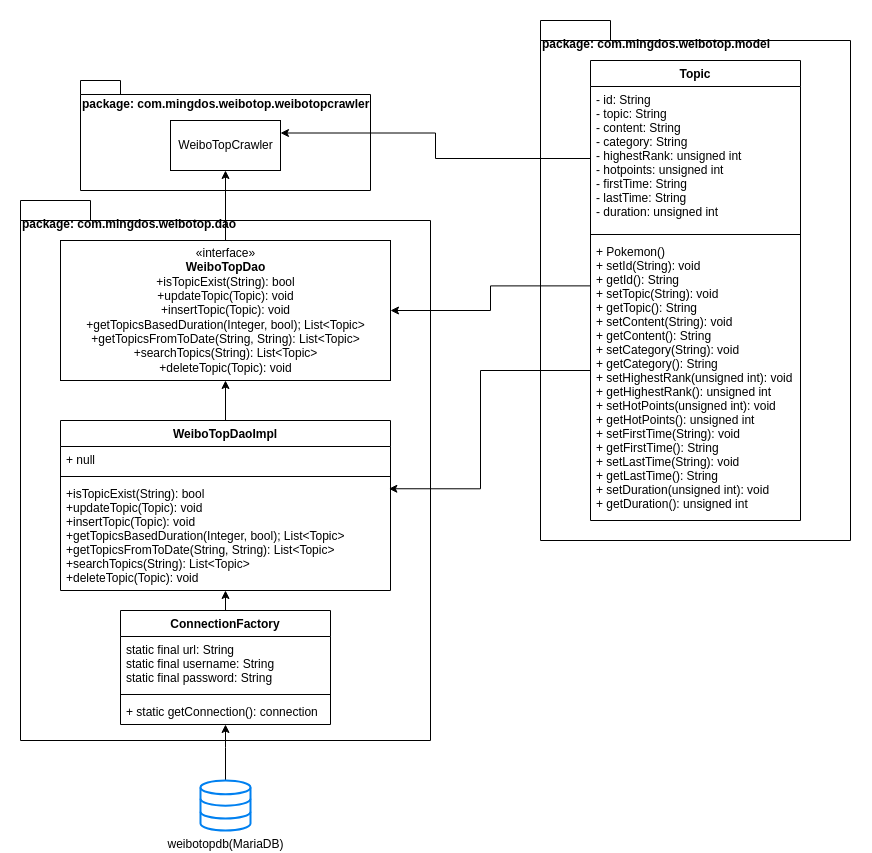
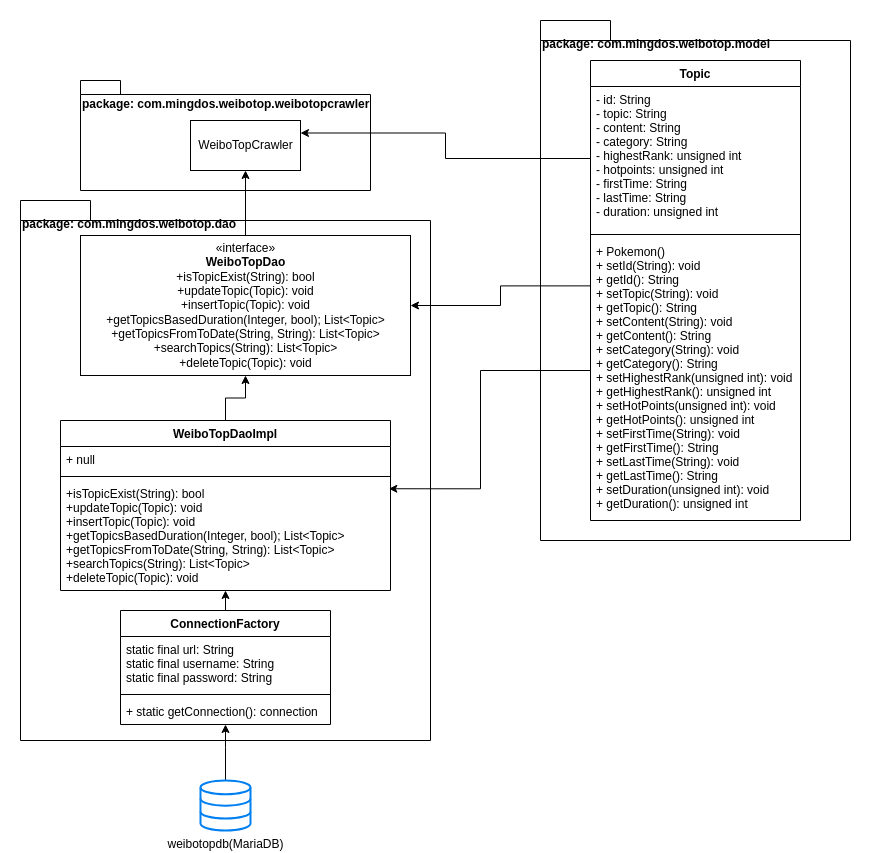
- <mxCell id="4" value="WeiboTopCrawler" style="html=1;" parent="2" vertex="1"><mxGeometry x="90" y="40" width="110" height="50" as="geometry" /></mxCell>
+ <mxCell id="4" value="WeiboTopCrawler" style="html=1;" parent="2" vertex="1"><mxGeometry x="110" y="40" width="110" height="50" as="geometry" /></mxCell>
- <mxCell id="7" value="«interface»&lt;br&gt;&lt;b&gt;WeiboTopDao&lt;/b&gt;&lt;br&gt;&lt;span style=&quot;text-align: left&quot;&gt;+isTopicExist(String): bool&lt;/span&gt;&lt;br style=&quot;padding: 0px ; margin: 0px ; text-align: left&quot;&gt;&lt;span style=&quot;text-align: left&quot;&gt;+updateTopic(Topic): void&lt;/span&gt;&lt;br style=&quot;padding: 0px ; margin: 0px ; text-align: left&quot;&gt;&lt;span style=&quot;text-align: left&quot;&gt;+insertTopic(Topic): void&lt;/span&gt;&lt;br style=&quot;padding: 0px ; margin: 0px ; text-align: left&quot;&gt;&lt;span style=&quot;text-align: left&quot;&gt;+getTopicsBasedDuration(Integer, bool); List&amp;lt;Topic&amp;gt;&lt;/span&gt;&lt;br style=&quot;padding: 0px ; margin: 0px ; text-align: left&quot;&gt;&lt;span style=&quot;text-align: left&quot;&gt;+getTopicsFromToDate(String, String): List&amp;lt;Topic&amp;gt;&lt;/span&gt;&lt;br style=&quot;padding: 0px ; margin: 0px ; text-align: left&quot;&gt;&lt;span style=&quot;text-align: left&quot;&gt;+searchTopics(String): List&amp;lt;Topic&amp;gt;&lt;/span&gt;&lt;br style=&quot;padding: 0px ; margin: 0px ; text-align: left&quot;&gt;&lt;span style=&quot;text-align: left&quot;&gt;+deleteTopic(Topic): void&lt;/span&gt;" style="html=1;" parent="5" vertex="1"><mxGeometry x="40" y="40" width="330" height="140" as="geometry" /></mxCell>
+ <mxCell id="7" value="«interface»&lt;br&gt;&lt;b&gt;WeiboTopDao&lt;/b&gt;&lt;br&gt;&lt;span style=&quot;text-align: left&quot;&gt;+isTopicExist(String): bool&lt;/span&gt;&lt;br style=&quot;padding: 0px ; margin: 0px ; text-align: left&quot;&gt;&lt;span style=&quot;text-align: left&quot;&gt;+updateTopic(Topic): void&lt;/span&gt;&lt;br style=&quot;padding: 0px ; margin: 0px ; text-align: left&quot;&gt;&lt;span style=&quot;text-align: left&quot;&gt;+insertTopic(Topic): void&lt;/span&gt;&lt;br style=&quot;padding: 0px ; margin: 0px ; text-align: left&quot;&gt;&lt;span style=&quot;text-align: left&quot;&gt;+getTopicsBasedDuration(Integer, bool); List&amp;lt;Topic&amp;gt;&lt;/span&gt;&lt;br style=&quot;padding: 0px ; margin: 0px ; text-align: left&quot;&gt;&lt;span style=&quot;text-align: left&quot;&gt;+getTopicsFromToDate(String, String): List&amp;lt;Topic&amp;gt;&lt;/span&gt;&lt;br style=&quot;padding: 0px ; margin: 0px ; text-align: left&quot;&gt;&lt;span style=&quot;text-align: left&quot;&gt;+searchTopics(String): List&amp;lt;Topic&amp;gt;&lt;/span&gt;&lt;br style=&quot;padding: 0px ; margin: 0px ; text-align: left&quot;&gt;&lt;span style=&quot;text-align: left&quot;&gt;+deleteTopic(Topic): void&lt;/span&gt;" style="html=1;" parent="5" vertex="1"><mxGeometry x="60" y="35" width="330" height="140" as="geometry" /></mxCell>
